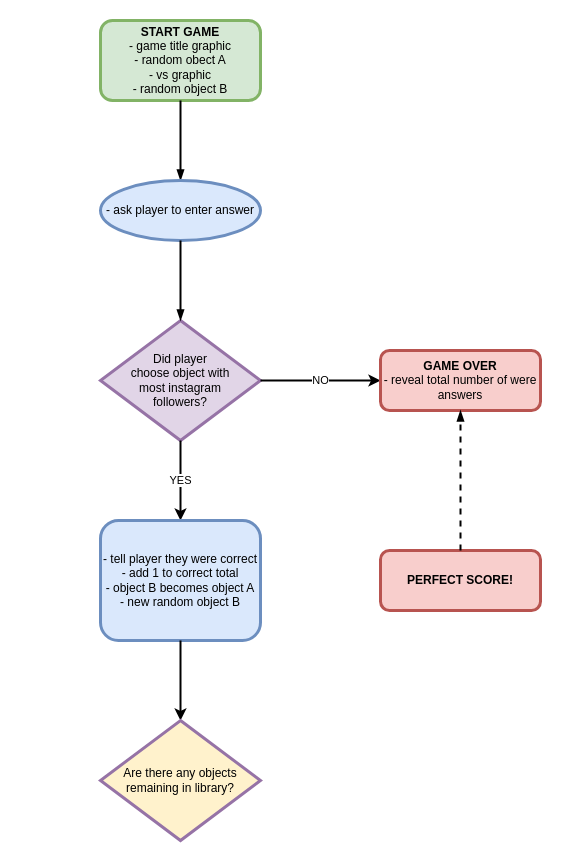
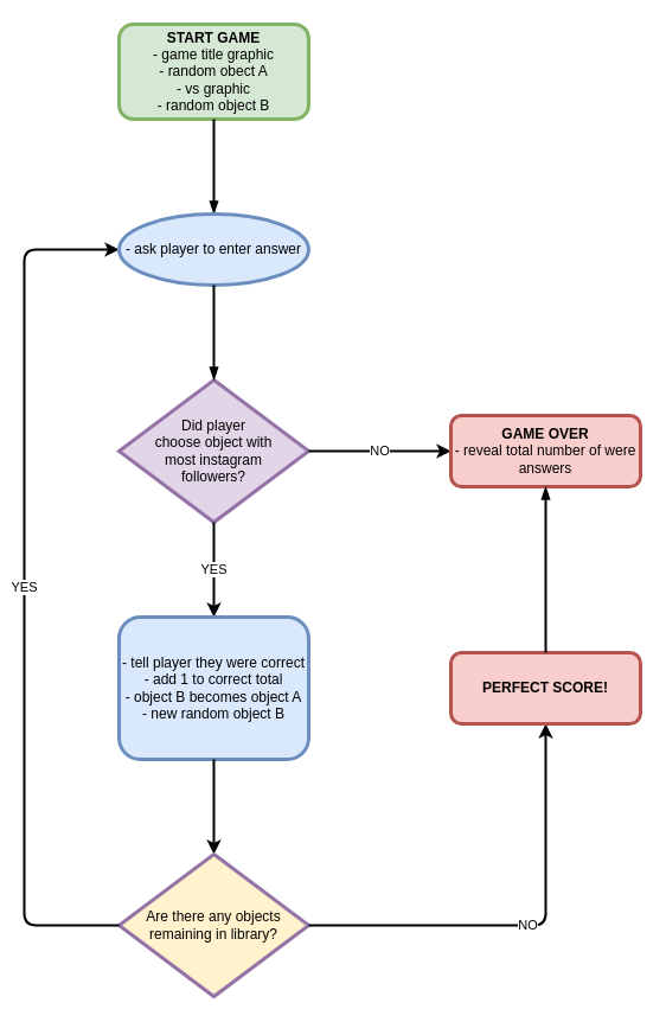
- <mxCell id="16" value="" style="endArrow=blockThin;html=1;exitX=0.5;exitY=0;exitDx=0;exitDy=0;endFill=1;strokeWidth=2;entryX=0.5;entryY=1;entryDx=0;entryDy=0;dashed=1;" edge="1" parent="1" source="15" target="7"><mxGeometry width="50" height="50" relative="1" as="geometry"><mxPoint x="190" y="250" as="sourcePoint" /><mxPoint x="190" y="330" as="targetPoint" /></mxGeometry></mxCell>
+ <mxCell id="16" value="" style="endArrow=blockThin;html=1;exitX=0.5;exitY=0;exitDx=0;exitDy=0;endFill=1;strokeWidth=2;entryX=0.5;entryY=1;entryDx=0;entryDy=0;" edge="1" parent="1" source="15" target="7"><mxGeometry width="50" height="50" relative="1" as="geometry"><mxPoint x="190" y="250" as="sourcePoint" /><mxPoint x="190" y="330" as="targetPoint" /></mxGeometry></mxCell>
+ <mxCell id="12" value="YES" style="endArrow=classic;html=1;strokeWidth=2;exitX=0;exitY=0.5;exitDx=0;exitDy=0;entryX=0;entryY=0.5;entryDx=0;entryDy=0;" edge="1" parent="1" source="10" target="13"><mxGeometry width="50" height="50" relative="1" as="geometry"><mxPoint x="-30" y="750" as="sourcePoint" /><mxPoint x="20" y="780" as="targetPoint" /><Array as="points"><mxPoint x="20" y="780" /><mxPoint x="20" y="210" /></Array></mxGeometry></mxCell>
+ <mxCell id="11" value="NO" style="endArrow=classic;html=1;strokeWidth=2;exitX=1;exitY=0.5;exitDx=0;exitDy=0;entryX=0.5;entryY=1;entryDx=0;entryDy=0;" edge="1" parent="1" source="10" target="15"><mxGeometry width="50" height="50" relative="1" as="geometry"><mxPoint x="350" y="810" as="sourcePoint" /><mxPoint x="440" y="580" as="targetPoint" /><Array as="points"><mxPoint x="460" y="780" /></Array></mxGeometry></mxCell>
